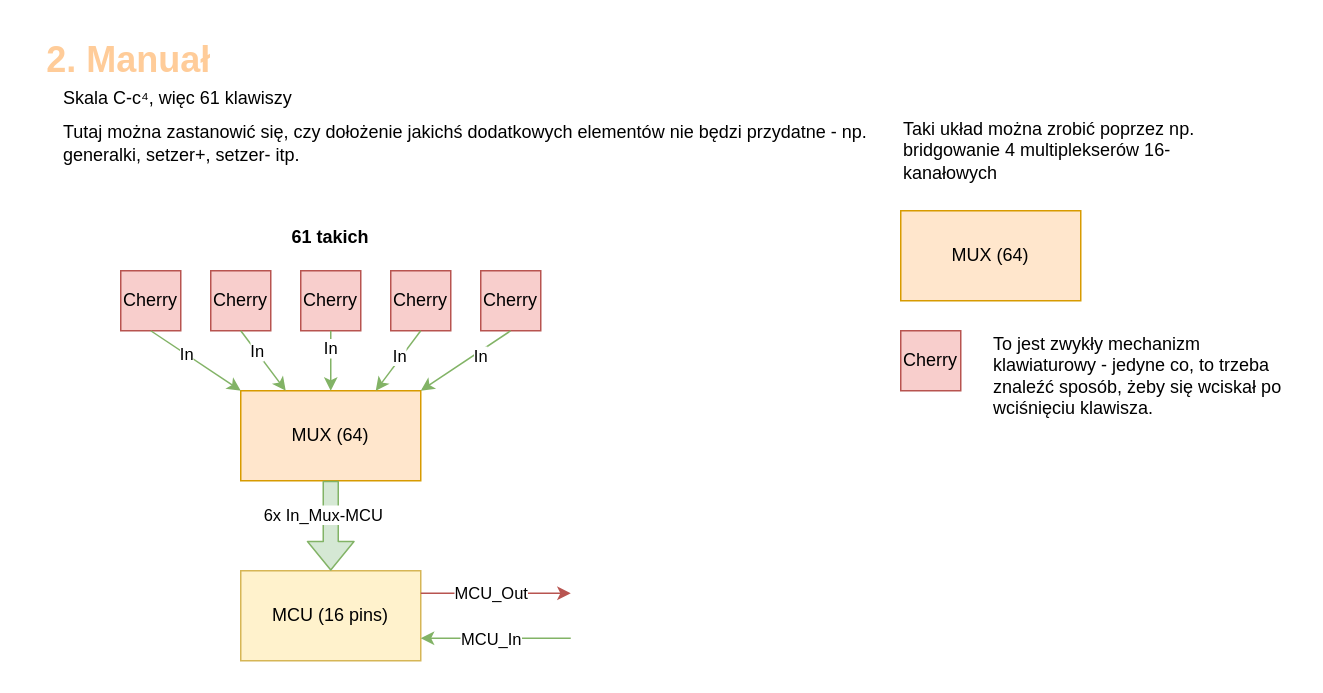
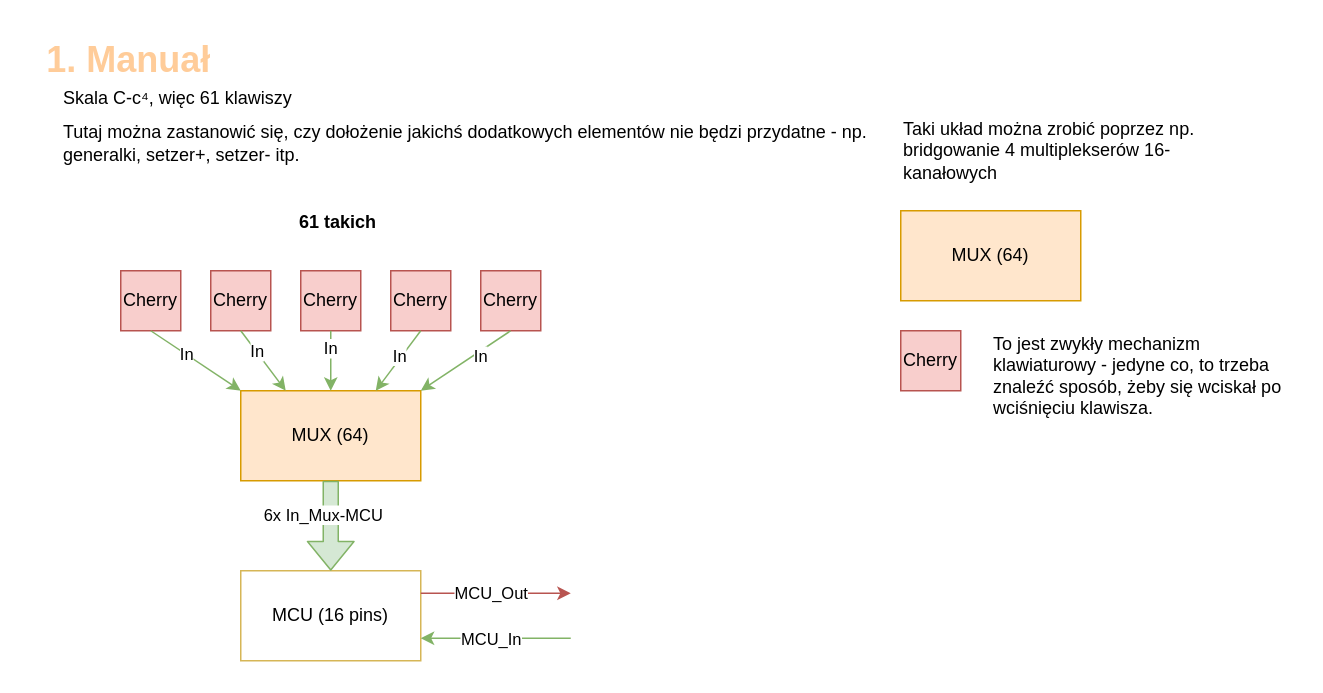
- <mxCell id="2" value="2. Manuał" style="text;strokeColor=none;fillColor=none;html=1;fontSize=24;fontStyle=1;verticalAlign=middle;align=center;shadow=0;glass=0;fontColor=#FFCC99;" parent="1" vertex="1"><mxGeometry width="130" height="40" as="geometry" x="20" y="20" /></mxCell>
+ <mxCell id="2" value="1. Manuał" style="text;strokeColor=none;fillColor=none;html=1;fontSize=24;fontStyle=1;verticalAlign=middle;align=center;shadow=0;glass=0;fontColor=#FFCC99;" parent="1" vertex="1"><mxGeometry width="130" height="40" as="geometry" x="20" y="20" /></mxCell>
- <mxCell id="13" value="61 takich" style="text;html=1;align=center;verticalAlign=middle;whiteSpace=wrap;rounded=0;fontStyle=1" vertex="1" parent="1"><mxGeometry x="190" y="150" width="60" height="15" as="geometry" /></mxCell>
+ <mxCell id="13" value="61 takich" style="text;html=1;align=center;verticalAlign=middle;whiteSpace=wrap;rounded=0;fontStyle=1" vertex="1" parent="1"><mxGeometry x="195" y="140" width="60" height="15" as="geometry" /></mxCell>
- <mxCell id="3" value="MCU (16 pins)" style="rounded=0;whiteSpace=wrap;html=1;fillColor=#fff2cc;strokeColor=#d6b656;" vertex="1" parent="1"><mxGeometry x="160" y="380" width="120" height="60" as="geometry" /></mxCell>
+ <mxCell id="3" value="MCU (16 pins)" style="rounded=0;whiteSpace=wrap;html=1;fillColor=#ffffff;strokeColor=#d6b656;" vertex="1" parent="1"><mxGeometry x="160" y="380" width="120" height="60" as="geometry" /></mxCell>
